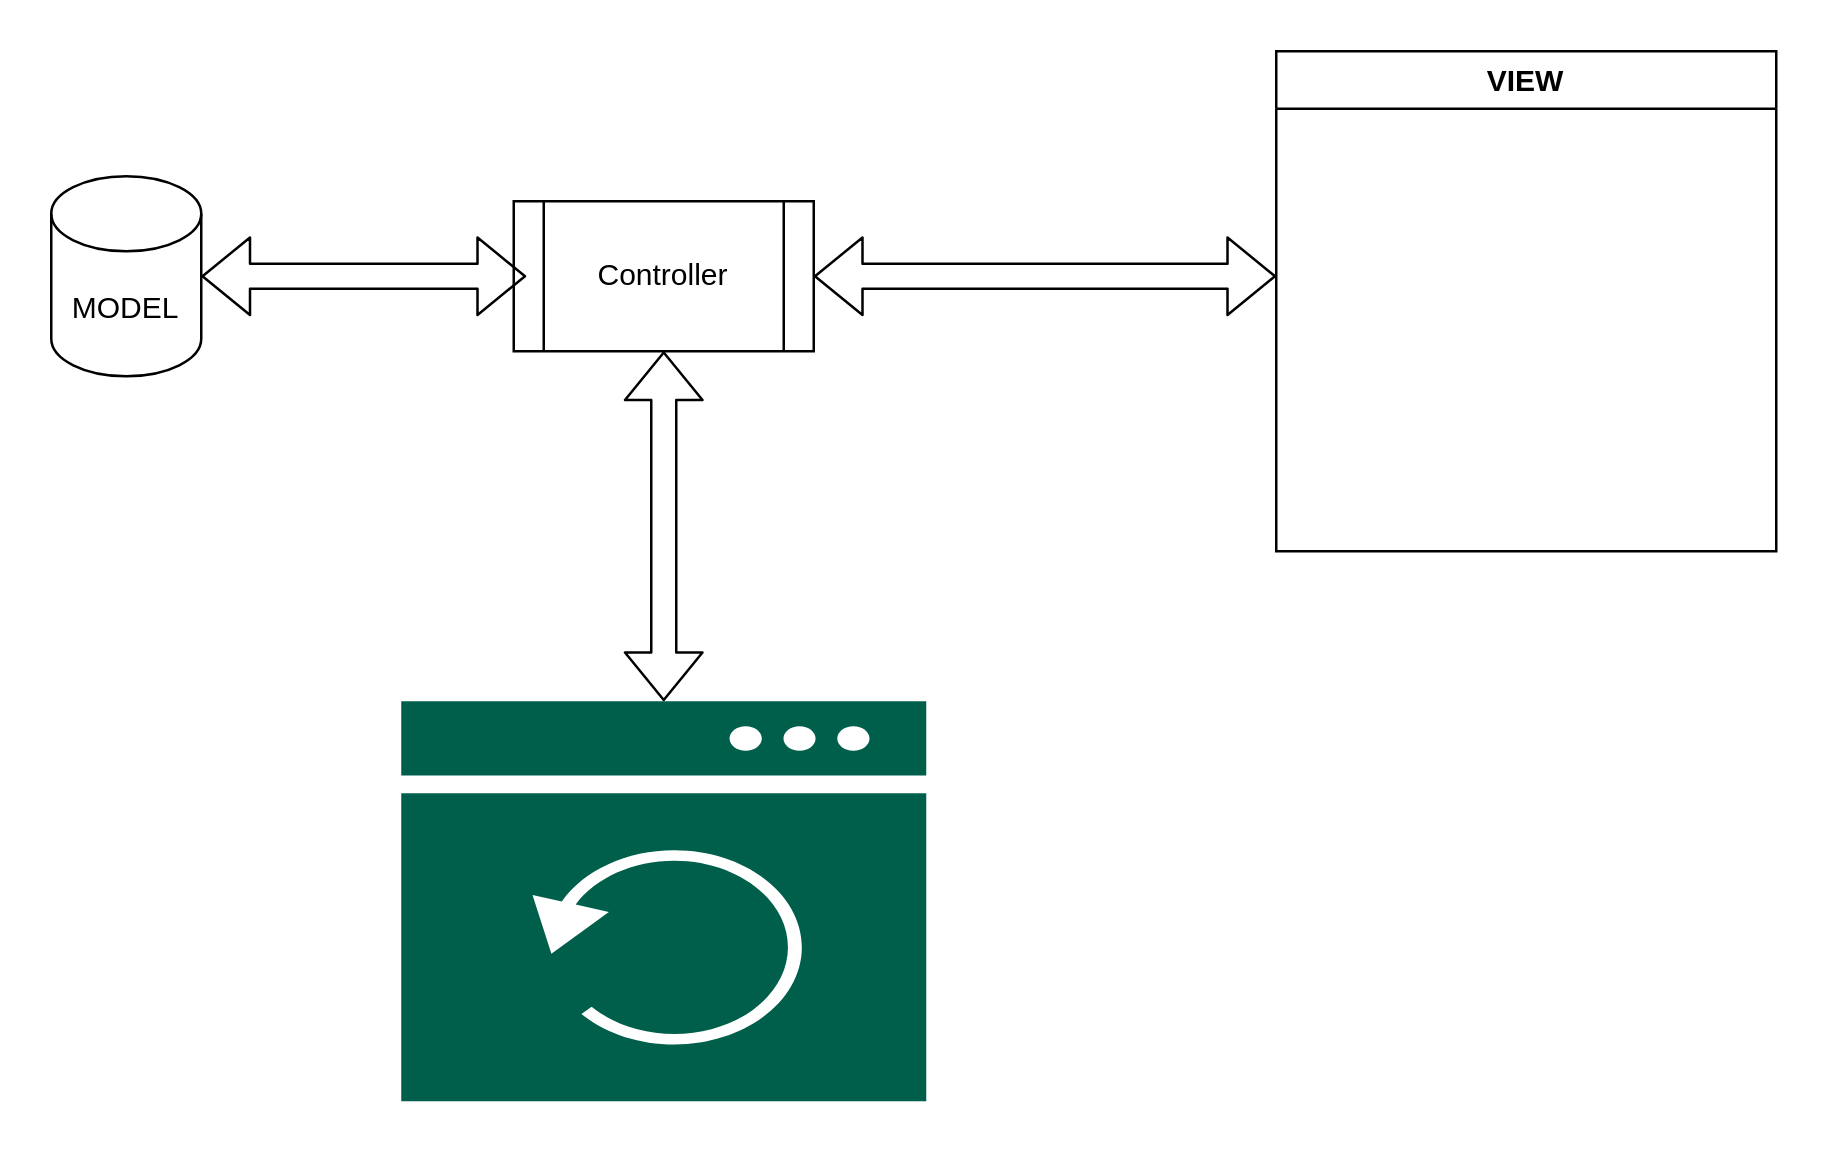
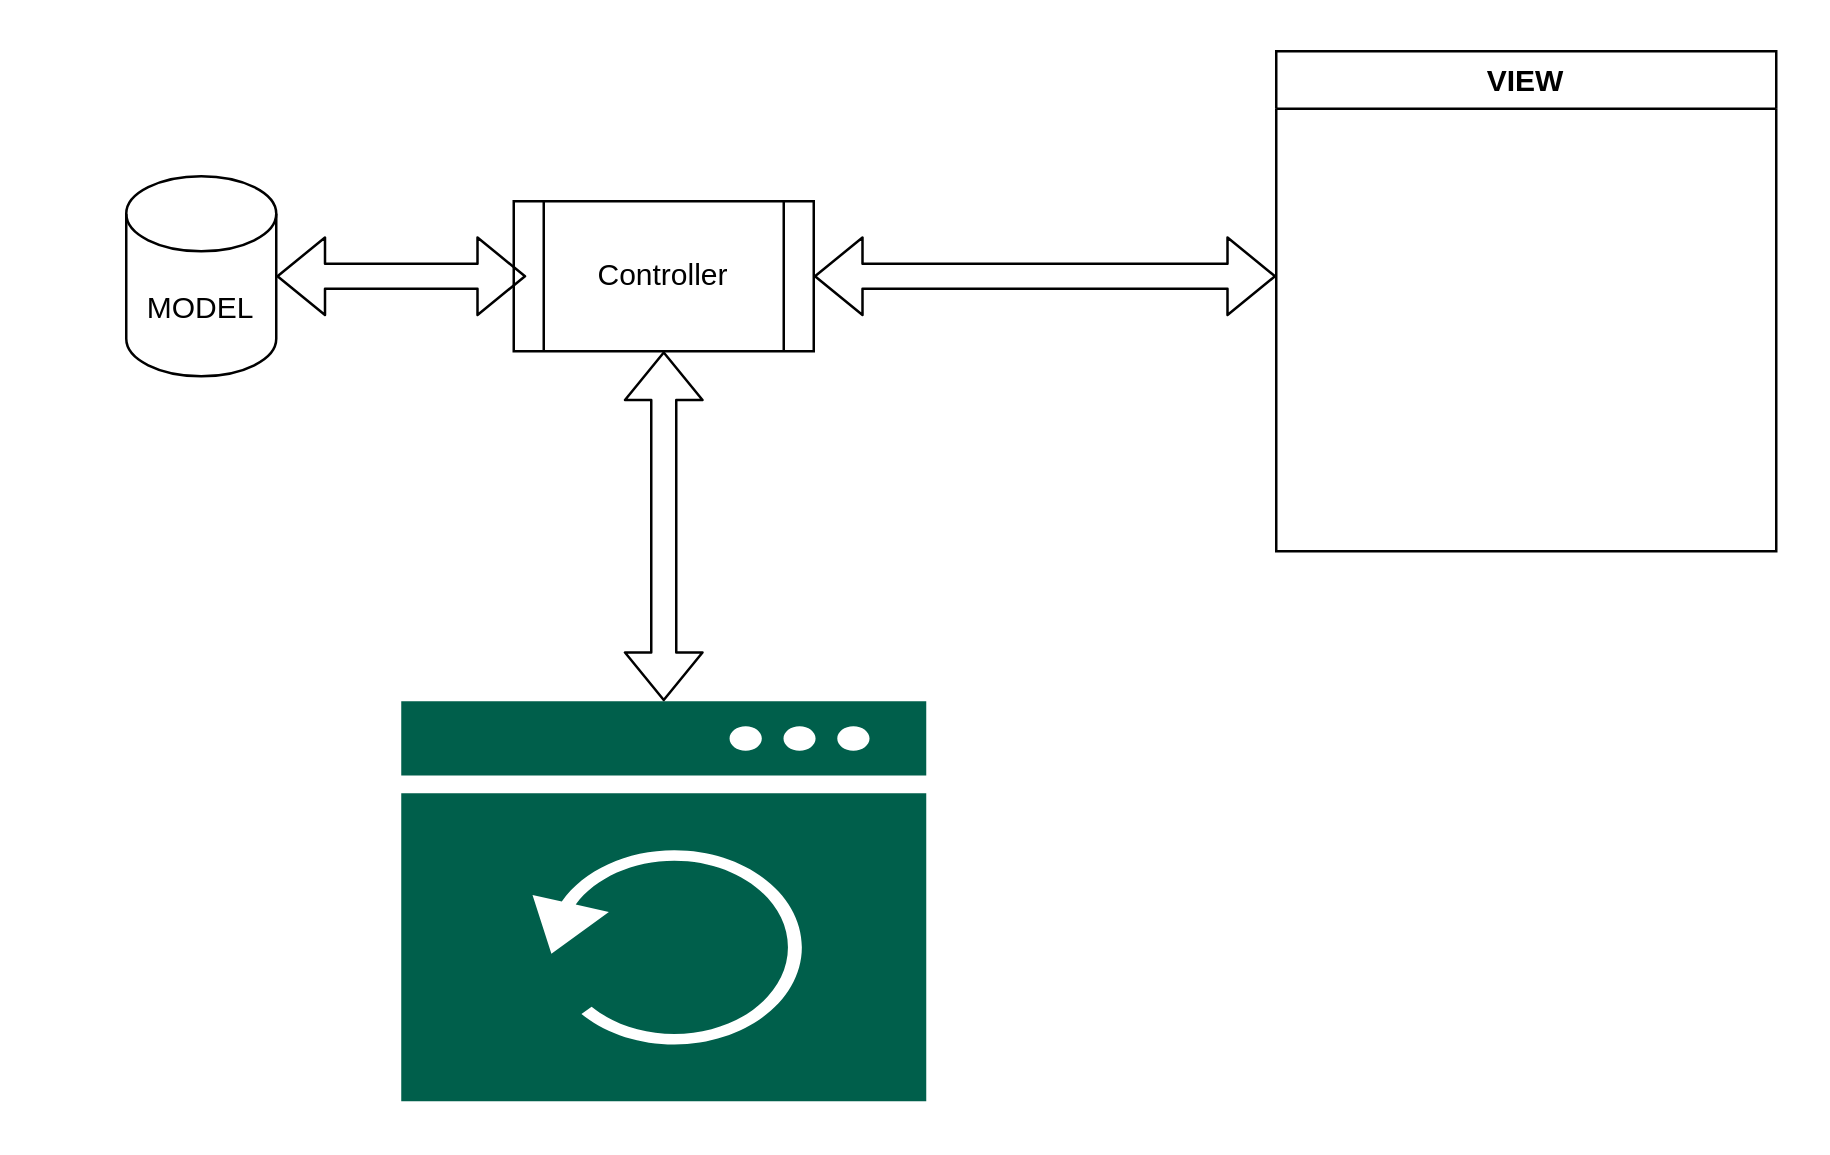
- <mxCell id="2" value="MODEL" style="shape=cylinder3;whiteSpace=wrap;html=1;boundedLbl=1;backgroundOutline=1;size=15;" vertex="1" parent="1"><mxGeometry x="20" y="70" width="60" height="80" as="geometry" /></mxCell>
+ <mxCell id="2" value="MODEL" style="shape=cylinder3;whiteSpace=wrap;html=1;boundedLbl=1;backgroundOutline=1;size=15;" vertex="1" parent="1"><mxGeometry x="50" y="70" width="60" height="80" as="geometry" /></mxCell>
